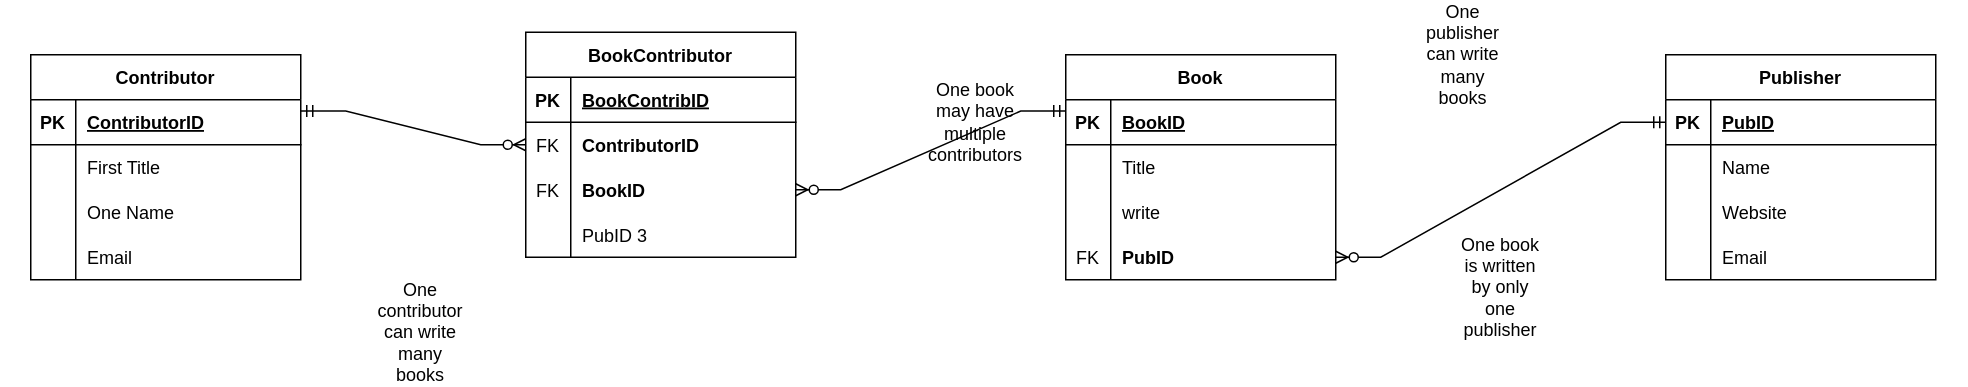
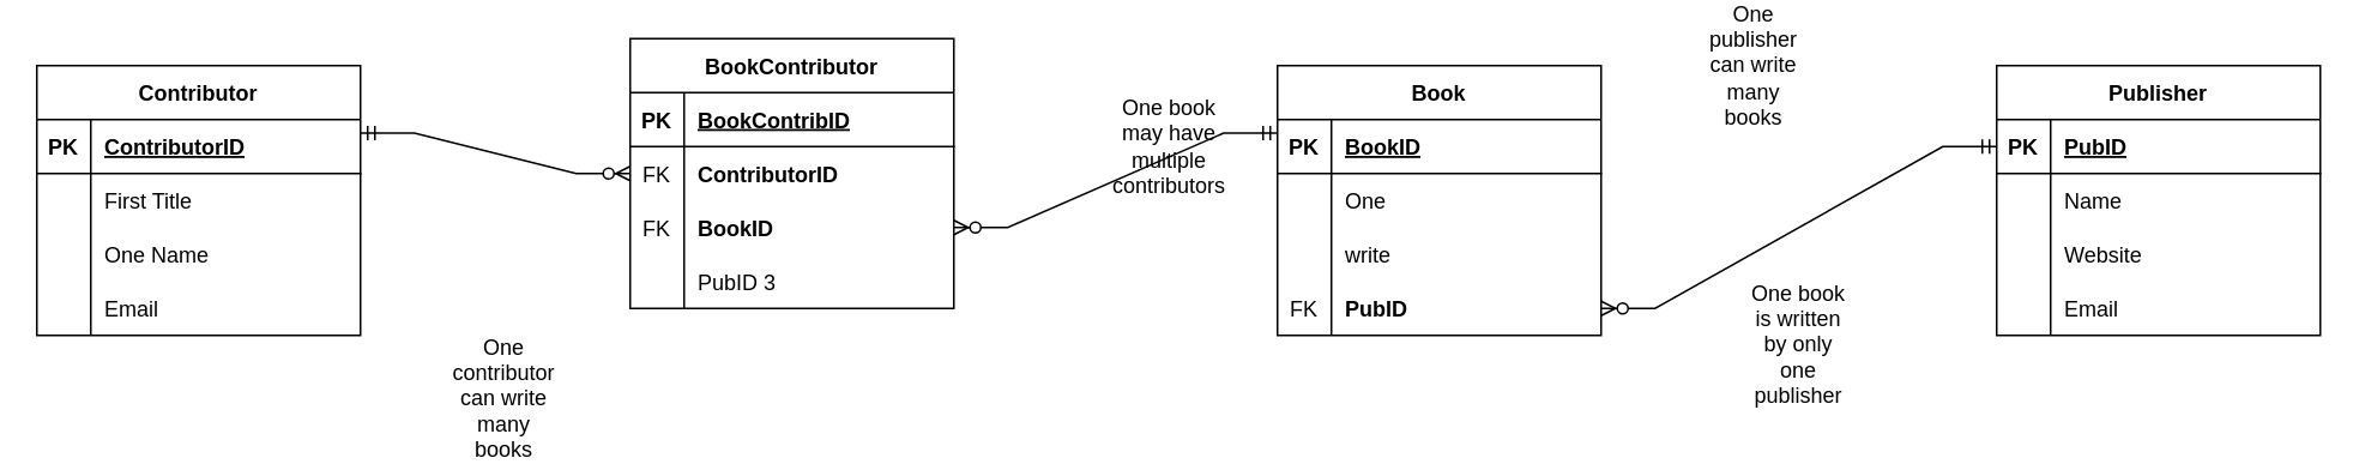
- <mxCell id="8" value="Title" style="shape=partialRectangle;connectable=0;fillColor=none;top=0;left=0;bottom=0;right=0;align=left;spacingLeft=6;overflow=hidden;" vertex="1" parent="6"><mxGeometry x="30" width="150" height="30" as="geometry"><mxRectangle width="150" height="30" as="alternateBounds" /></mxGeometry></mxCell>
+ <mxCell id="8" value="One" style="shape=partialRectangle;connectable=0;fillColor=none;top=0;left=0;bottom=0;right=0;align=left;spacingLeft=6;overflow=hidden;" vertex="1" parent="6"><mxGeometry x="30" width="150" height="30" as="geometry"><mxRectangle width="150" height="30" as="alternateBounds" /></mxGeometry></mxCell>
